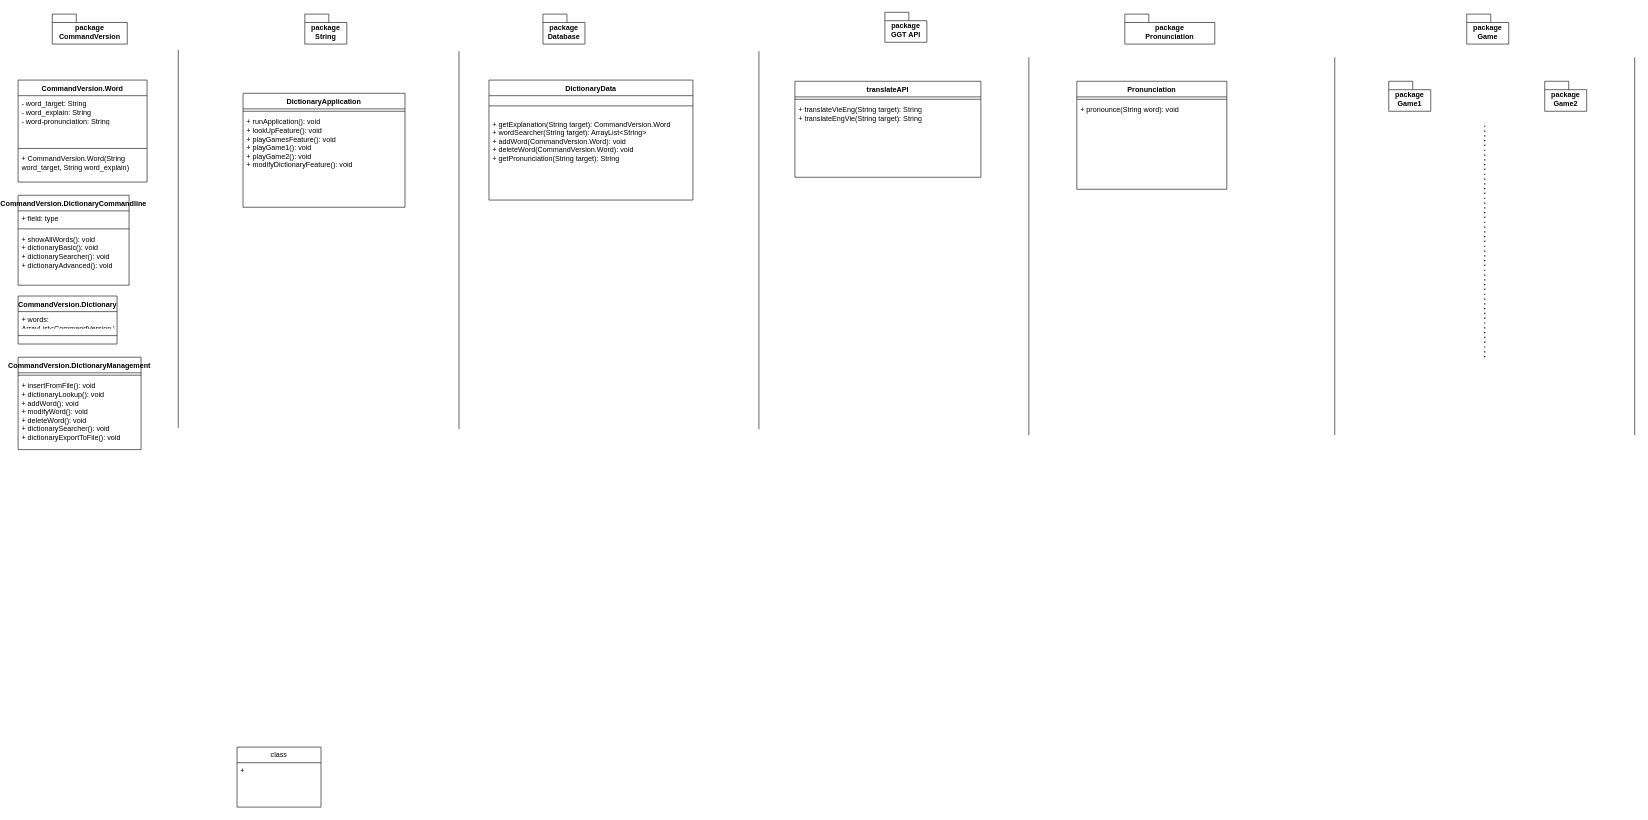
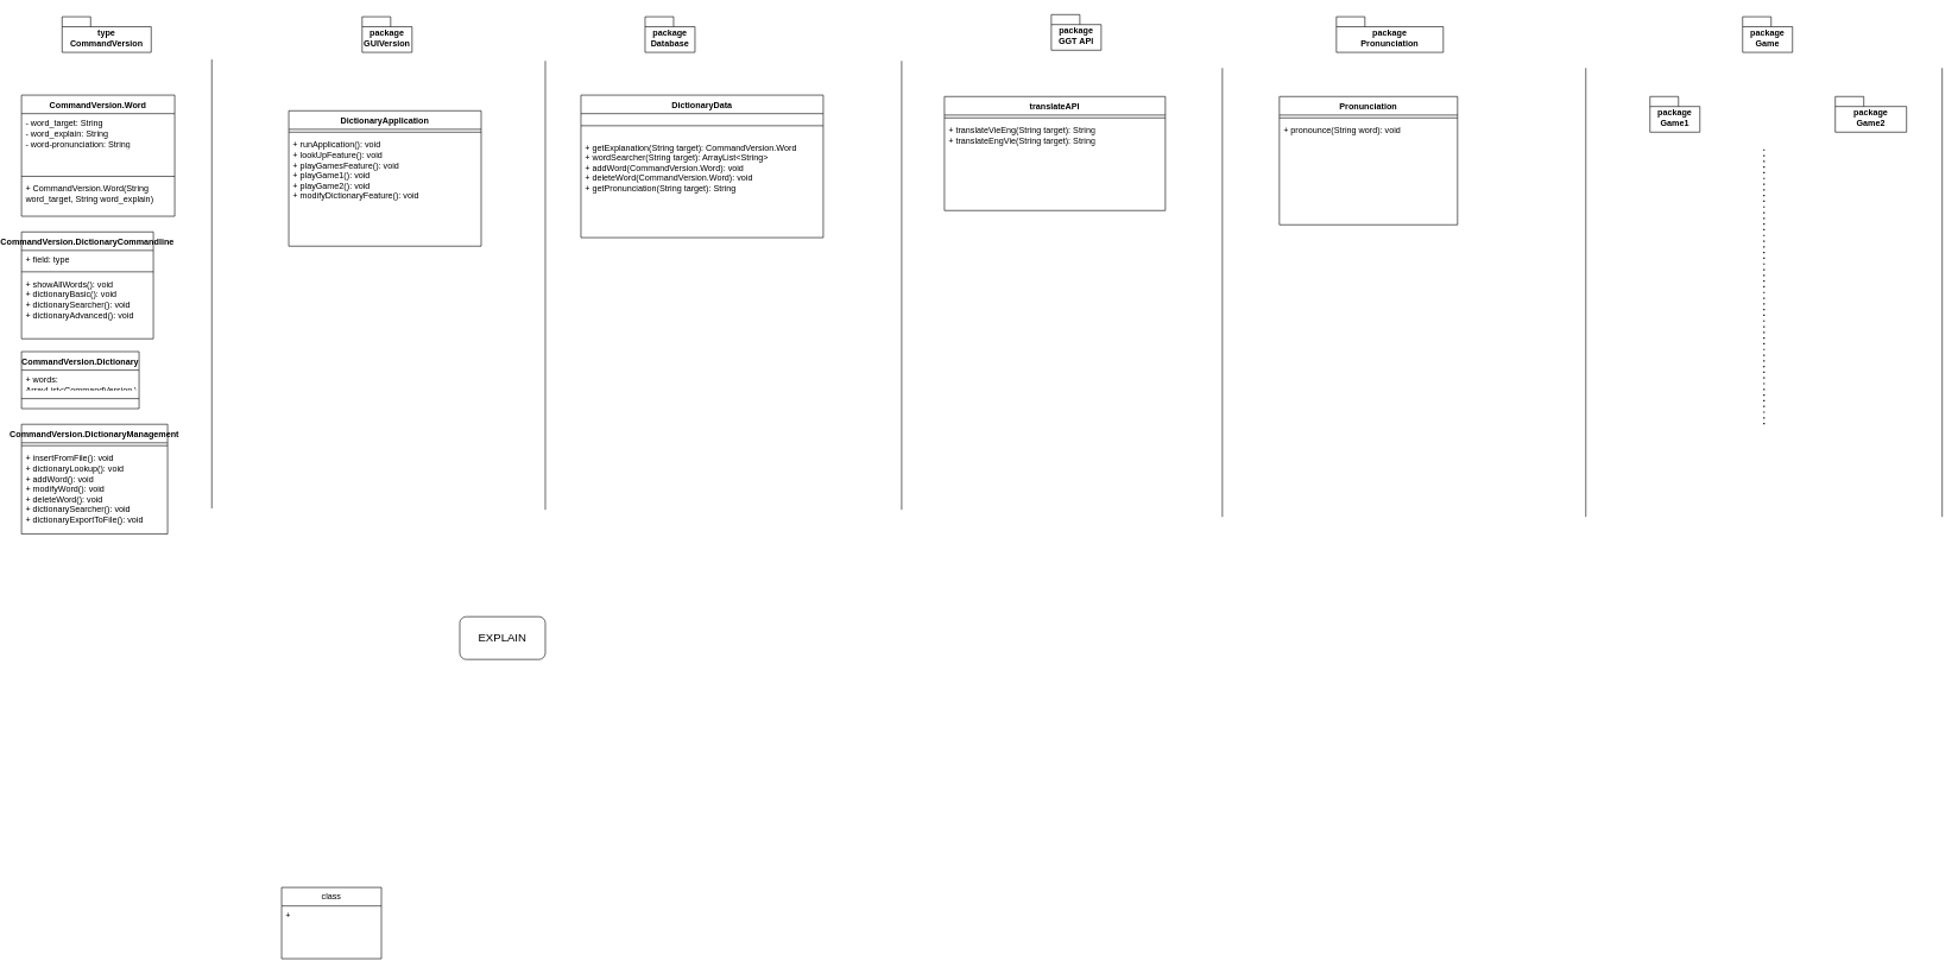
- <mxCell id="20" value="package&lt;br&gt;CommandVersion" style="shape=folder;fontStyle=1;spacingTop=10;tabWidth=40;tabHeight=14;tabPosition=left;html=1;whiteSpace=wrap;" parent="1" vertex="1"><mxGeometry x="77" y="23" width="125" height="50" as="geometry" /></mxCell>
+ <mxCell id="20" value="type&lt;br&gt;CommandVersion" style="shape=folder;fontStyle=1;spacingTop=10;tabWidth=40;tabHeight=14;tabPosition=left;html=1;whiteSpace=wrap;" parent="1" vertex="1"><mxGeometry x="77" y="23" width="125" height="50" as="geometry" /></mxCell>
- <mxCell id="21" value="package&lt;br&gt;String" style="shape=folder;fontStyle=1;spacingTop=10;tabWidth=40;tabHeight=14;tabPosition=left;html=1;whiteSpace=wrap;" parent="1" vertex="1"><mxGeometry x="498" y="23" width="70" height="50" as="geometry" /></mxCell>
+ <mxCell id="21" value="package&lt;br&gt;GUIVersion" style="shape=folder;fontStyle=1;spacingTop=10;tabWidth=40;tabHeight=14;tabPosition=left;html=1;whiteSpace=wrap;" parent="1" vertex="1"><mxGeometry x="498" y="23" width="70" height="50" as="geometry" /></mxCell>
- <mxCell id="30" value="package&lt;br&gt;Game2" style="shape=folder;fontStyle=1;spacingTop=10;tabWidth=40;tabHeight=14;tabPosition=left;html=1;whiteSpace=wrap;" parent="1" vertex="1"><mxGeometry x="2565" y="135" width="70" height="50" as="geometry" /></mxCell>
+ <mxCell id="30" value="package&lt;br&gt;Game2" style="shape=folder;fontStyle=1;spacingTop=10;tabWidth=40;tabHeight=14;tabPosition=left;html=1;whiteSpace=wrap;" parent="1" vertex="1"><mxGeometry x="2565" y="135" width="100" height="50" as="geometry" /></mxCell>
+ <mxCell id="43" value="&lt;font size=&quot;3&quot;&gt;EXPLAIN&lt;br&gt;&lt;/font&gt;" style="rounded=1;whiteSpace=wrap;html=1;" vertex="1" parent="1"><mxGeometry x="635" y="865" width="120" height="60" as="geometry" /></mxCell>
